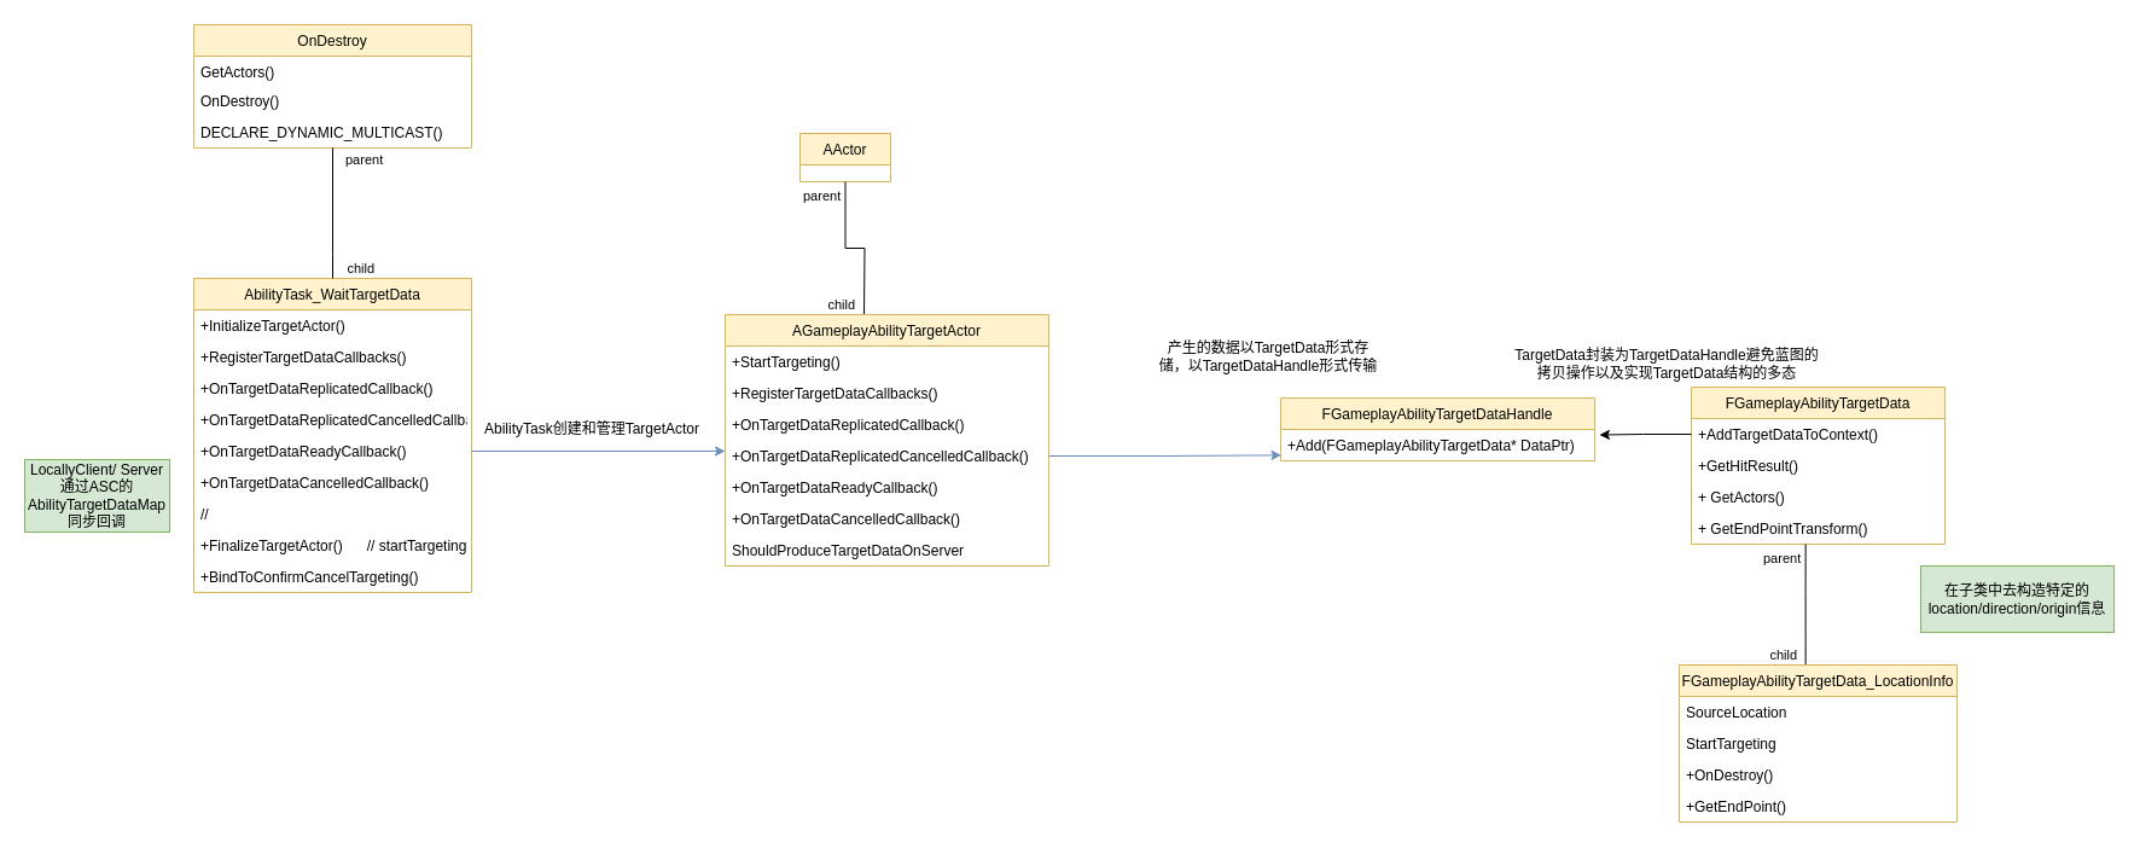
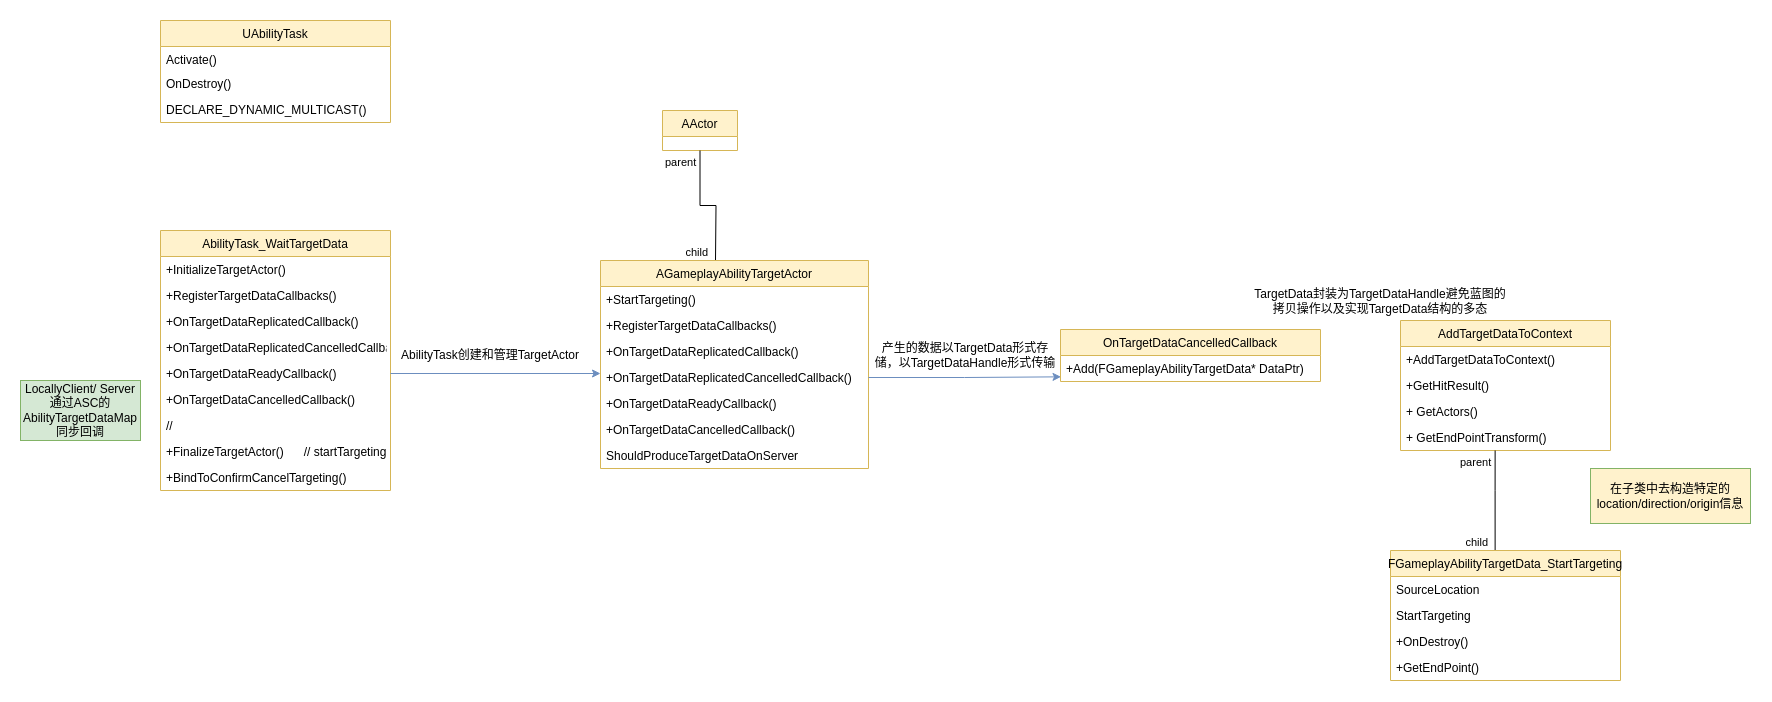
- <mxCell id="12" value="OnDestroy" style="swimlane;fontStyle=0;childLayout=stackLayout;horizontal=1;startSize=26;fillColor=#fff2cc;horizontalStack=0;resizeParent=1;resizeParentMax=0;resizeLast=0;collapsible=1;marginBottom=0;strokeColor=#d6b656;" parent="1" vertex="1"><mxGeometry x="160" y="20" width="230" height="102" as="geometry" /></mxCell>
+ <mxCell id="12" value="UAbilityTask" style="swimlane;fontStyle=0;childLayout=stackLayout;horizontal=1;startSize=26;fillColor=#fff2cc;horizontalStack=0;resizeParent=1;resizeParentMax=0;resizeLast=0;collapsible=1;marginBottom=0;strokeColor=#d6b656;" parent="1" vertex="1"><mxGeometry x="160" y="20" width="230" height="102" as="geometry" /></mxCell>
- <mxCell id="13" value="GetActors()" style="text;strokeColor=none;fillColor=none;align=left;verticalAlign=top;spacingLeft=4;spacingRight=4;overflow=hidden;rotatable=0;points=[[0,0.5],[1,0.5]];portConstraint=eastwest;" parent="12" vertex="1"><mxGeometry y="26" width="230" height="24" as="geometry" /></mxCell>
+ <mxCell id="13" value="Activate()" style="text;strokeColor=none;fillColor=none;align=left;verticalAlign=top;spacingLeft=4;spacingRight=4;overflow=hidden;rotatable=0;points=[[0,0.5],[1,0.5]];portConstraint=eastwest;" parent="12" vertex="1"><mxGeometry y="26" width="230" height="24" as="geometry" /></mxCell>
- <mxCell id="16" value="" style="endArrow=none;html=1;edgeStyle=orthogonalEdgeStyle;rounded=0;entryX=0.5;entryY=0;entryDx=0;entryDy=0;" parent="1" source="15" target="2" edge="1"><mxGeometry relative="1" as="geometry"><mxPoint x="280" y="130" as="sourcePoint" /><mxPoint x="440" y="130" as="targetPoint" /><Array as="points"><mxPoint x="275" y="210" /><mxPoint x="275" y="210" /></Array></mxGeometry></mxCell>
- <mxCell id="17" value="parent" style="edgeLabel;resizable=0;html=1;align=left;verticalAlign=bottom;" parent="16" connectable="0" vertex="1"><mxGeometry x="-1" relative="1" as="geometry"><mxPoint x="9" y="18" as="offset" /></mxGeometry></mxCell>
- <mxCell id="18" value="child" style="edgeLabel;resizable=0;html=1;align=right;verticalAlign=bottom;" parent="16" connectable="0" vertex="1"><mxGeometry x="1" relative="1" as="geometry"><mxPoint x="35" as="offset" /></mxGeometry></mxCell>
- <mxCell id="51" value="产生的数据以TargetData形式存储，以TargetDataHandle形式传输" style="text;strokeColor=none;align=center;fillColor=none;html=1;verticalAlign=middle;whiteSpace=wrap;rounded=0;" vertex="1" parent="1"><mxGeometry x="955" y="280" width="190" height="30" as="geometry" /></mxCell>
+ <mxCell id="51" value="产生的数据以TargetData形式存储，以TargetDataHandle形式传输" style="text;strokeColor=none;align=center;fillColor=none;html=1;verticalAlign=middle;whiteSpace=wrap;rounded=0;" vertex="1" parent="1"><mxGeometry x="870" y="340" width="190" height="30" as="geometry" /></mxCell>
- <mxCell id="32" value="FGameplayAbilityTargetData" style="swimlane;fontStyle=0;childLayout=stackLayout;horizontal=1;startSize=26;fillColor=#fff2cc;horizontalStack=0;resizeParent=1;resizeParentMax=0;resizeLast=0;collapsible=1;marginBottom=0;strokeColor=#d6b656;" vertex="1" parent="1"><mxGeometry x="1400" y="320" width="210" height="130" as="geometry" /></mxCell>
+ <mxCell id="32" value="AddTargetDataToContext" style="swimlane;fontStyle=0;childLayout=stackLayout;horizontal=1;startSize=26;fillColor=#fff2cc;horizontalStack=0;resizeParent=1;resizeParentMax=0;resizeLast=0;collapsible=1;marginBottom=0;strokeColor=#d6b656;" vertex="1" parent="1"><mxGeometry x="1400" y="320" width="210" height="130" as="geometry" /></mxCell>
- <mxCell id="38" value="FGameplayAbilityTargetDataHandle" style="swimlane;fontStyle=0;childLayout=stackLayout;horizontal=1;startSize=26;fillColor=#fff2cc;horizontalStack=0;resizeParent=1;resizeParentMax=0;resizeLast=0;collapsible=1;marginBottom=0;strokeColor=#d6b656;" vertex="1" parent="1"><mxGeometry x="1060" y="329" width="260" height="52" as="geometry" /></mxCell>
+ <mxCell id="38" value="OnTargetDataCancelledCallback" style="swimlane;fontStyle=0;childLayout=stackLayout;horizontal=1;startSize=26;fillColor=#fff2cc;horizontalStack=0;resizeParent=1;resizeParentMax=0;resizeLast=0;collapsible=1;marginBottom=0;strokeColor=#d6b656;" vertex="1" parent="1"><mxGeometry x="1060" y="329" width="260" height="52" as="geometry" /></mxCell>
- <mxCell id="52" style="edgeStyle=orthogonalEdgeStyle;rounded=0;orthogonalLoop=1;jettySize=auto;html=1;exitX=0;exitY=0.5;exitDx=0;exitDy=0;entryX=1.015;entryY=0.174;entryDx=0;entryDy=0;entryPerimeter=0;" edge="1" parent="1" source="33" target="39"><mxGeometry relative="1" as="geometry" /></mxCell>
- <mxCell id="37" value="在子类中去构造特定的location/direction/origin信息" style="whiteSpace=wrap;html=1;fillColor=#d5e8d4;strokeColor=#82b366;" vertex="1" parent="1"><mxGeometry x="1590" y="468" width="160" height="55" as="geometry" /></mxCell>
+ <mxCell id="37" value="在子类中去构造特定的location/direction/origin信息" style="whiteSpace=wrap;html=1;fillColor=#fff2cc;strokeColor=#82b366;" vertex="1" parent="1"><mxGeometry x="1590" y="468" width="160" height="55" as="geometry" /></mxCell>
- <mxCell id="43" value="FGameplayAbilityTargetData_LocationInfo" style="swimlane;fontStyle=0;childLayout=stackLayout;horizontal=1;startSize=26;fillColor=#fff2cc;horizontalStack=0;resizeParent=1;resizeParentMax=0;resizeLast=0;collapsible=1;marginBottom=0;strokeColor=#d6b656;" vertex="1" parent="1"><mxGeometry x="1390" y="550" width="230" height="130" as="geometry" /></mxCell>
+ <mxCell id="43" value="FGameplayAbilityTargetData_StartTargeting" style="swimlane;fontStyle=0;childLayout=stackLayout;horizontal=1;startSize=26;fillColor=#fff2cc;horizontalStack=0;resizeParent=1;resizeParentMax=0;resizeLast=0;collapsible=1;marginBottom=0;strokeColor=#d6b656;" vertex="1" parent="1"><mxGeometry x="1390" y="550" width="230" height="130" as="geometry" /></mxCell>
